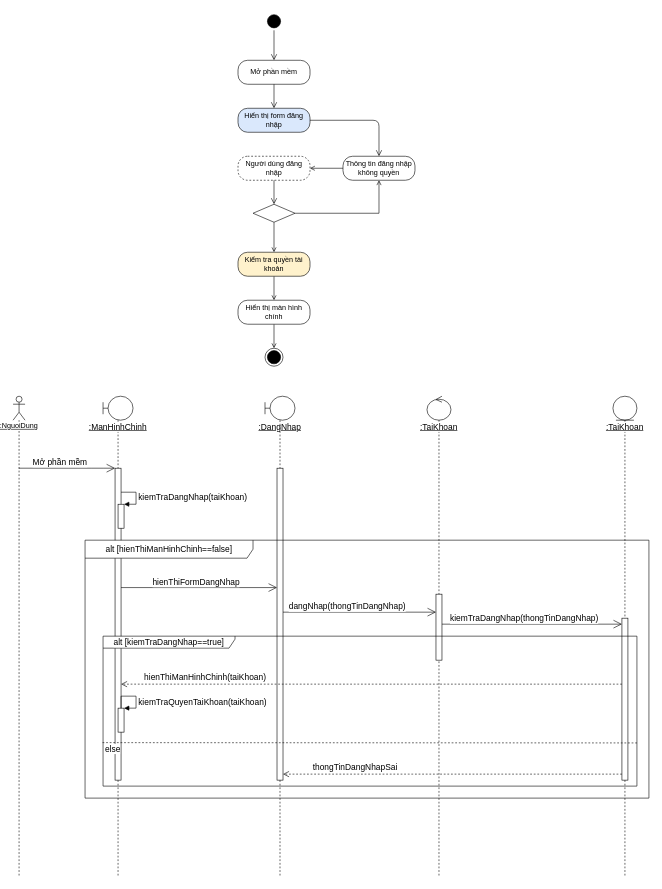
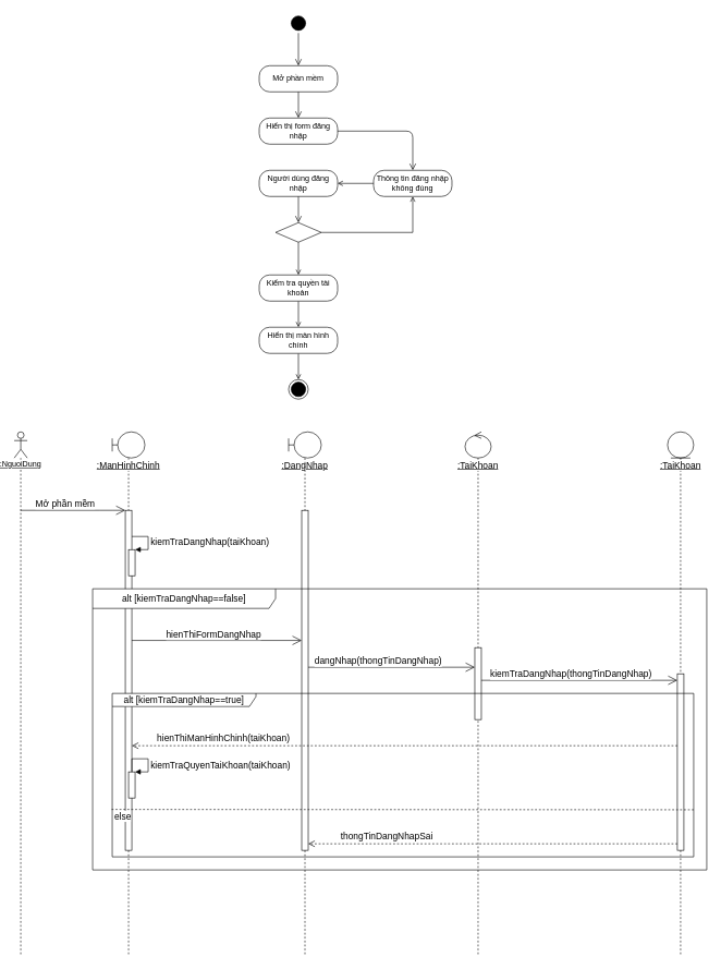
- <mxCell id="6" value="Hiển thị form đăng nhập" style="rounded=1;whiteSpace=wrap;html=1;arcSize=40;fontColor=#000000;fillColor=#dae8fc;" vertex="1" parent="1"><mxGeometry x="395" y="180" width="120" height="40" as="geometry" /></mxCell>
+ <mxCell id="6" value="Hiển thị form đăng nhập" style="rounded=1;whiteSpace=wrap;html=1;arcSize=40;fontColor=#000000;fillColor=#FFFFFF;" vertex="1" parent="1"><mxGeometry x="395" y="180" width="120" height="40" as="geometry" /></mxCell>
- <mxCell id="8" value="Người dùng đăng nhập" style="rounded=1;whiteSpace=wrap;html=1;arcSize=40;fontColor=#000000;fillColor=#FFFFFF;dashed=1;" vertex="1" parent="1"><mxGeometry x="395" y="260" width="120" height="40" as="geometry" /></mxCell>
+ <mxCell id="8" value="Người dùng đăng nhập" style="rounded=1;whiteSpace=wrap;html=1;arcSize=40;fontColor=#000000;fillColor=#FFFFFF;" vertex="1" parent="1"><mxGeometry x="395" y="260" width="120" height="40" as="geometry" /></mxCell>
- <mxCell id="14" value="Thông tin đăng nhập không quyền" style="rounded=1;whiteSpace=wrap;html=1;arcSize=40;fontColor=#000000;fillColor=#FFFFFF;" vertex="1" parent="1"><mxGeometry x="570" y="260" width="120" height="40" as="geometry" /></mxCell>
+ <mxCell id="14" value="Thông tin đăng nhập không đúng" style="rounded=1;whiteSpace=wrap;html=1;arcSize=40;fontColor=#000000;fillColor=#FFFFFF;" vertex="1" parent="1"><mxGeometry x="570" y="260" width="120" height="40" as="geometry" /></mxCell>
- <mxCell id="16" value="Kiểm tra quyền tài khoản" style="rounded=1;whiteSpace=wrap;html=1;arcSize=40;fontColor=#000000;fillColor=#fff2cc;" vertex="1" parent="1"><mxGeometry x="395" y="420" width="120" height="40" as="geometry" /></mxCell>
+ <mxCell id="16" value="Kiểm tra quyền tài khoản" style="rounded=1;whiteSpace=wrap;html=1;arcSize=40;fontColor=#000000;fillColor=#FFFFFF;" vertex="1" parent="1"><mxGeometry x="395" y="420" width="120" height="40" as="geometry" /></mxCell>
- <mxCell id="44" value="alt [hienThiManHinhChinh==false]" style="shape=umlFrame;whiteSpace=wrap;html=1;labelBackgroundColor=#ffffff;strokeColor=#000000;fillColor=#FFFFFF;fontSize=14;width=280;height=30;" vertex="1" parent="1"><mxGeometry x="140" y="900" width="940" height="430" as="geometry" /></mxCell>
+ <mxCell id="44" value="alt [kiemTraDangNhap==false]" style="shape=umlFrame;whiteSpace=wrap;html=1;labelBackgroundColor=#ffffff;strokeColor=#000000;fillColor=#FFFFFF;fontSize=14;width=280;height=30;" vertex="1" parent="1"><mxGeometry x="140" y="900" width="940" height="430" as="geometry" /></mxCell>
